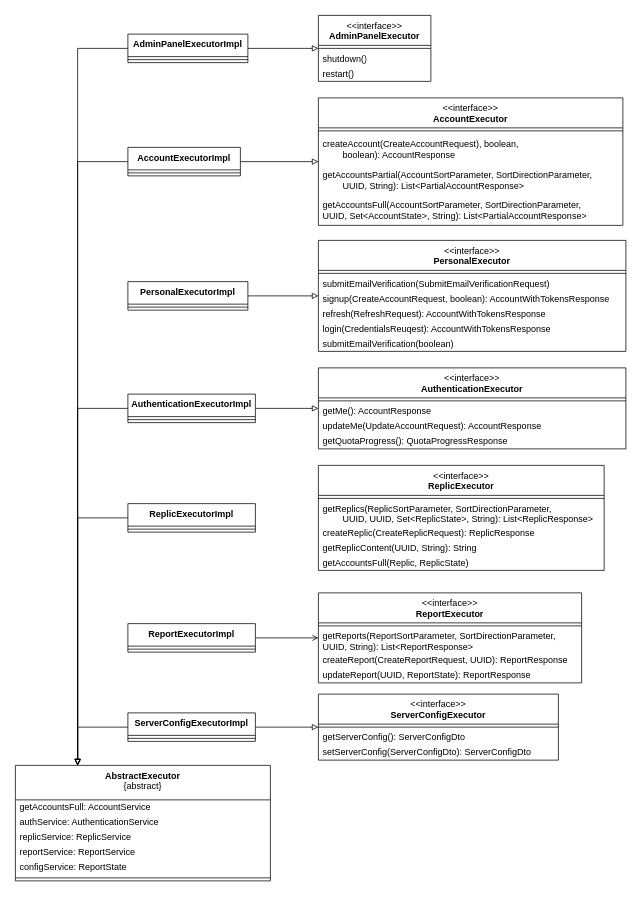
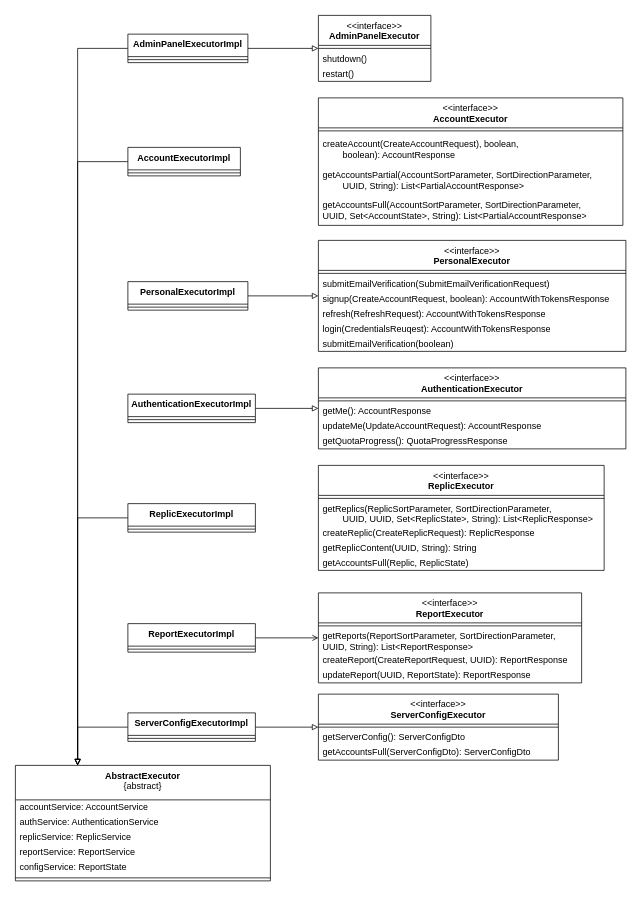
- <mxCell id="43" style="edgeStyle=orthogonalEdgeStyle;rounded=0;orthogonalLoop=1;jettySize=auto;html=1;endArrow=block;endFill=0;" parent="1" source="44" target="2" edge="1"><mxGeometry relative="1" as="geometry" /></mxCell>
- <mxCell id="49" style="edgeStyle=orthogonalEdgeStyle;rounded=0;orthogonalLoop=1;jettySize=auto;html=1;endArrow=block;endFill=0;" parent="1" source="51" target="63" edge="1"><mxGeometry relative="1" as="geometry"><Array as="points"><mxPoint x="103" y="544" /></Array></mxGeometry></mxCell>
- <mxCell id="32" value="setServerConfig(ServerConfigDto): ServerConfigDto" style="text;html=1;strokeColor=none;fillColor=none;align=left;verticalAlign=middle;spacingLeft=4;spacingRight=4;overflow=hidden;rotatable=0;points=[[0,0.5],[1,0.5]];portConstraint=eastwest;whiteSpace=wrap;" parent="29" vertex="1"><mxGeometry y="68" width="320" height="20" as="geometry" /></mxCell>
+ <mxCell id="32" value="getAccountsFull(ServerConfigDto): ServerConfigDto" style="text;html=1;strokeColor=none;fillColor=none;align=left;verticalAlign=middle;spacingLeft=4;spacingRight=4;overflow=hidden;rotatable=0;points=[[0,0.5],[1,0.5]];portConstraint=eastwest;whiteSpace=wrap;" parent="29" vertex="1"><mxGeometry y="68" width="320" height="20" as="geometry" /></mxCell>
- <mxCell id="64" value="getAccountsFull: AccountService" style="text;html=1;strokeColor=none;fillColor=none;align=left;verticalAlign=middle;spacingLeft=4;spacingRight=4;overflow=hidden;rotatable=0;points=[[0,0.5],[1,0.5]];portConstraint=eastwest;whiteSpace=wrap;" parent="63" vertex="1"><mxGeometry y="46" width="340" height="20" as="geometry" /></mxCell>
+ <mxCell id="64" value="accountService: AccountService" style="text;html=1;strokeColor=none;fillColor=none;align=left;verticalAlign=middle;spacingLeft=4;spacingRight=4;overflow=hidden;rotatable=0;points=[[0,0.5],[1,0.5]];portConstraint=eastwest;whiteSpace=wrap;" parent="63" vertex="1"><mxGeometry y="46" width="340" height="20" as="geometry" /></mxCell>
